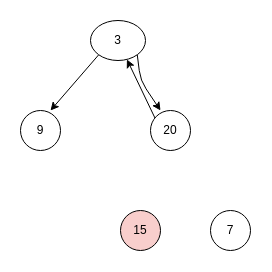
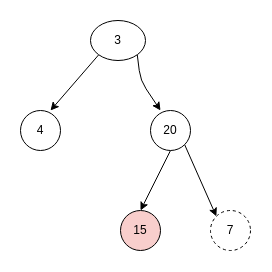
- <mxCell id="7" style="edgeStyle=none;html=1;exitX=0.5;exitY=1;exitDx=0;exitDy=0;" parent="1" source="8" target="3" edge="1"><mxGeometry relative="1" as="geometry" /></mxCell>
+ <mxCell id="7" style="edgeStyle=none;html=1;exitX=0.5;exitY=1;exitDx=0;exitDy=0;entryX=0.5;entryY=0;entryDx=0;entryDy=0;" parent="1" source="8" target="9" edge="1"><mxGeometry relative="1" as="geometry" /></mxCell>
- <mxCell id="5" value="9" style="ellipse;whiteSpace=wrap;html=1;aspect=fixed;" parent="1" vertex="1"><mxGeometry x="20" y="110" width="40" height="40" as="geometry" /></mxCell>
+ <mxCell id="5" value="4" style="ellipse;whiteSpace=wrap;html=1;aspect=fixed;" parent="1" vertex="1"><mxGeometry x="20" y="110" width="40" height="40" as="geometry" /></mxCell>
+ <mxCell id="6" style="edgeStyle=none;html=1;exitX=1;exitY=1;exitDx=0;exitDy=0;entryX=0;entryY=0;entryDx=0;entryDy=0;" parent="1" source="8" target="10" edge="1"><mxGeometry relative="1" as="geometry" /></mxCell>
- <mxCell id="10" value="7" style="ellipse;whiteSpace=wrap;html=1;aspect=fixed;" parent="1" vertex="1"><mxGeometry x="210" y="210" width="40" height="40" as="geometry" /></mxCell>
+ <mxCell id="10" value="7" style="ellipse;whiteSpace=wrap;html=1;aspect=fixed;dashed=1;" parent="1" vertex="1"><mxGeometry x="210" y="210" width="40" height="40" as="geometry" /></mxCell>
